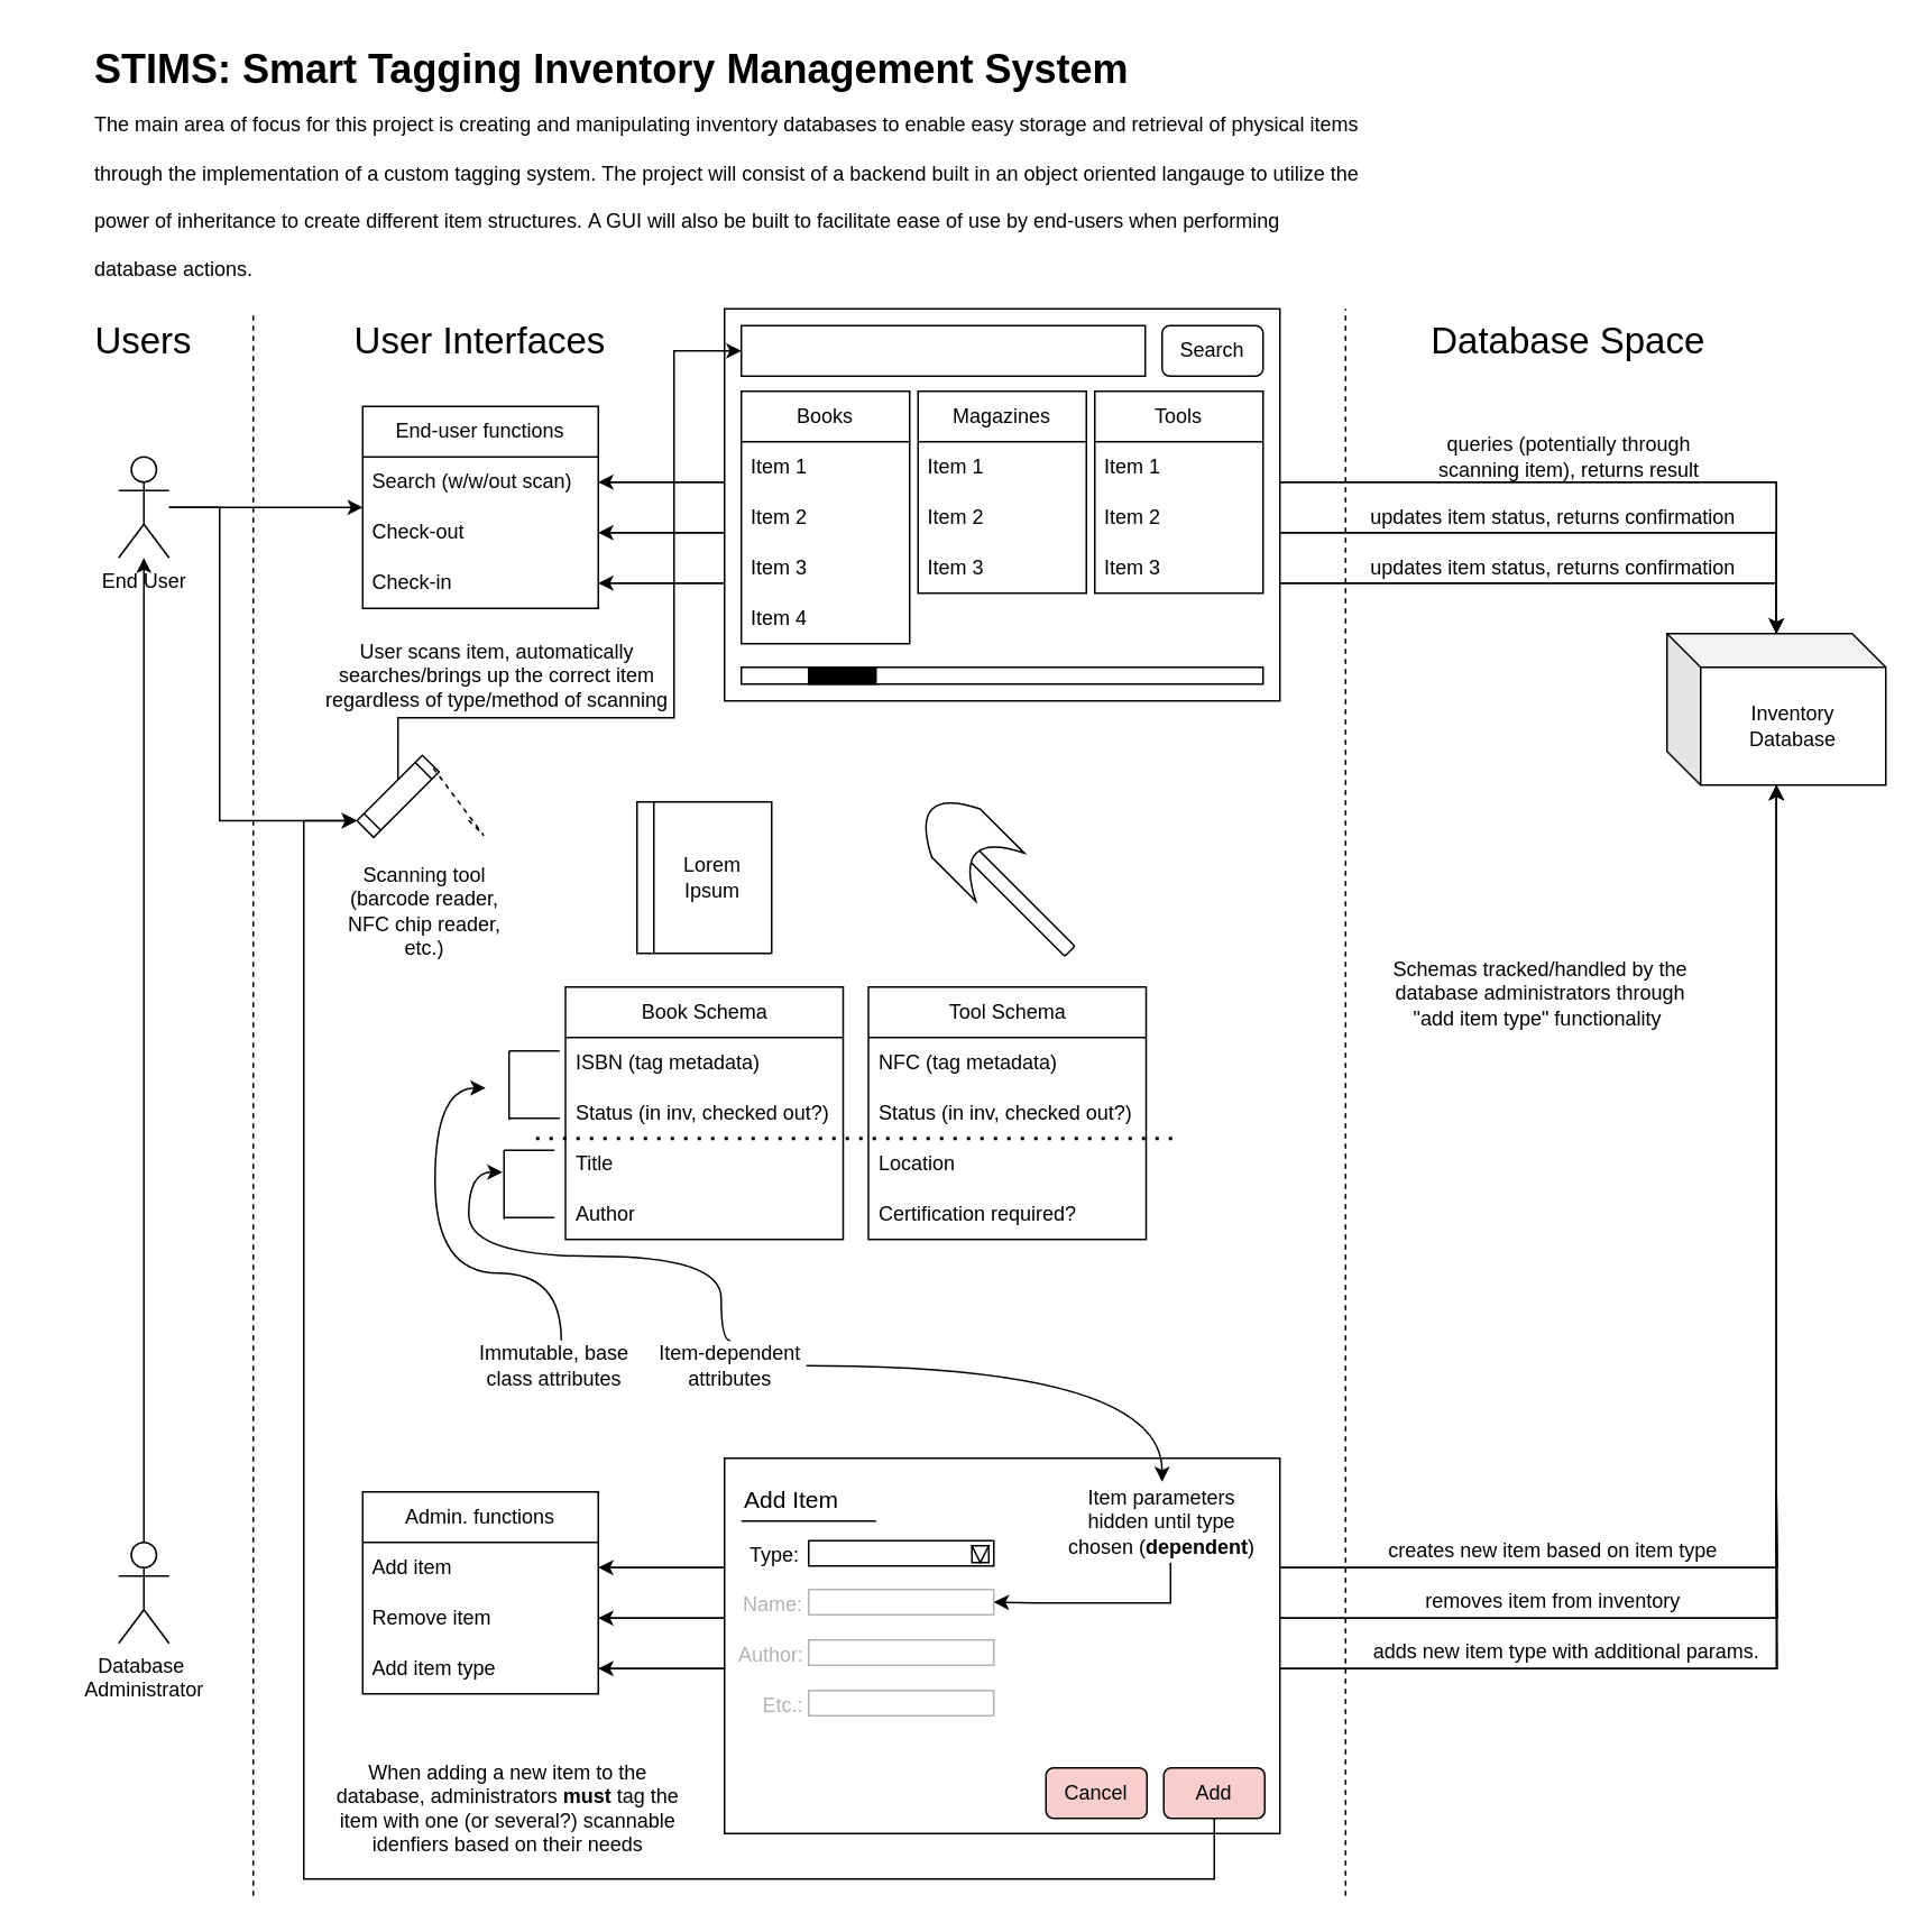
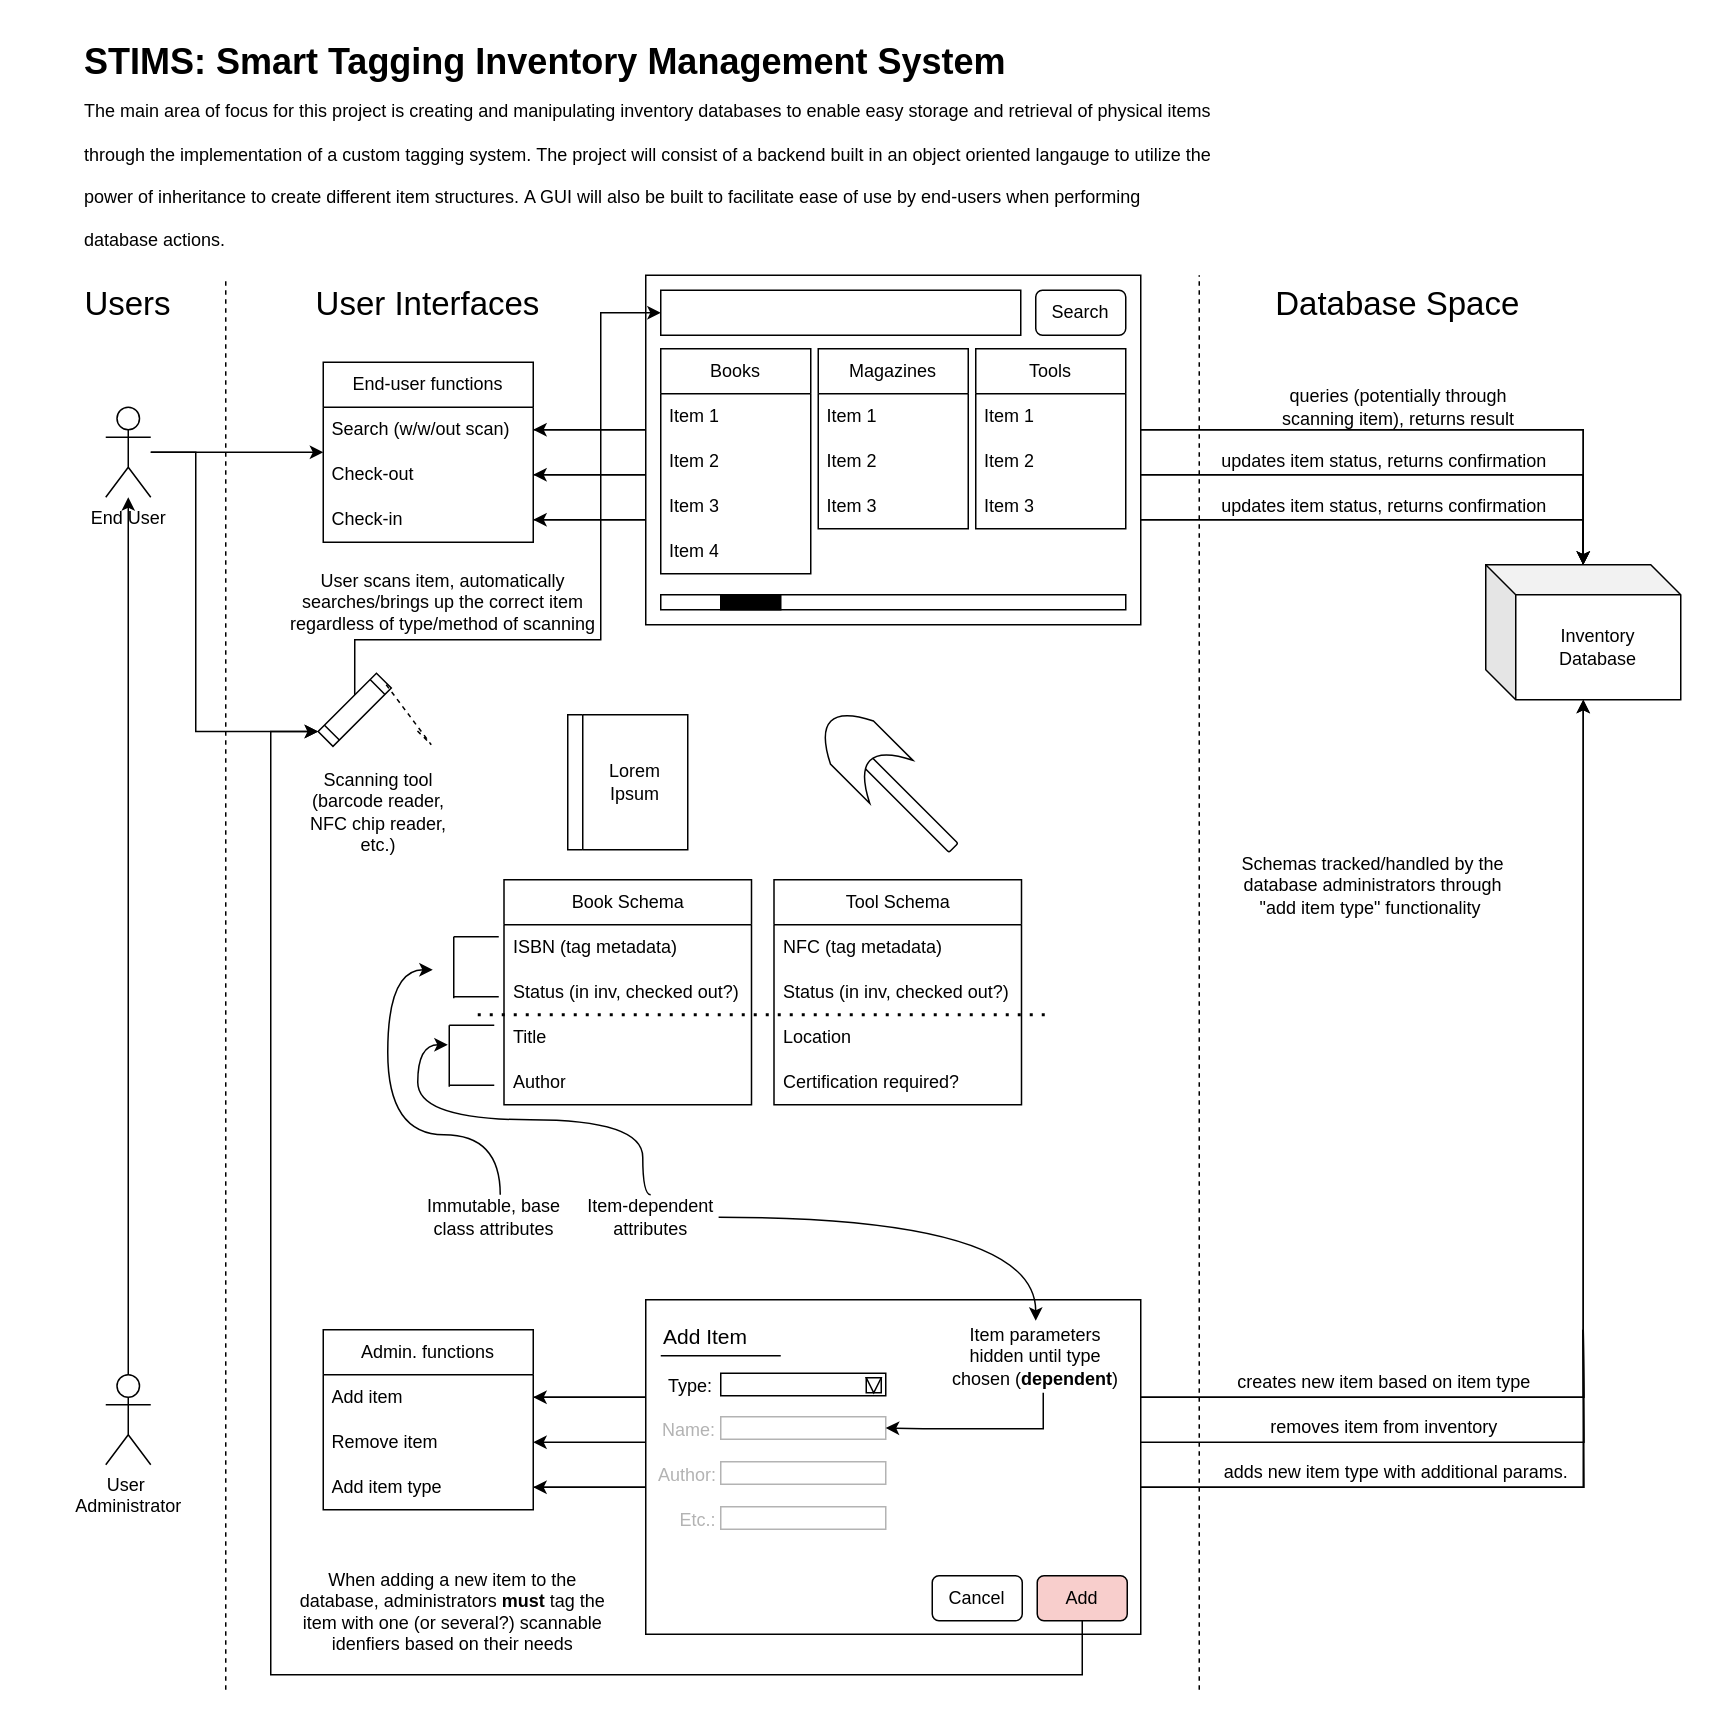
- <mxCell id="33" style="edgeStyle=orthogonalEdgeStyle;rounded=0;orthogonalLoop=1;jettySize=auto;html=1;" parent="1" source="24" target="14" edge="1"><mxGeometry relative="1" as="geometry"><mxPoint x="1055" y="746" as="targetPoint" /></mxGeometry></mxCell>
- <mxCell id="7" value="Database&amp;nbsp;&lt;div&gt;Administrator&lt;/div&gt;" style="shape=umlActor;verticalLabelPosition=bottom;verticalAlign=top;html=1;outlineConnect=0;" parent="1" vertex="1"><mxGeometry x="70" y="916" width="30" height="60" as="geometry" /></mxCell>
+ <mxCell id="7" value="User&amp;nbsp;&lt;div&gt;Administrator&lt;/div&gt;" style="shape=umlActor;verticalLabelPosition=bottom;verticalAlign=top;html=1;outlineConnect=0;" parent="1" vertex="1"><mxGeometry x="70" y="916" width="30" height="60" as="geometry" /></mxCell>
- <mxCell id="73" value="Cancel" style="rounded=1;whiteSpace=wrap;html=1;fillColor=#f8cecc;" parent="1" vertex="1"><mxGeometry x="621" y="1050" width="60" height="30" as="geometry" /></mxCell>
+ <mxCell id="73" value="Cancel" style="rounded=1;whiteSpace=wrap;html=1;" parent="1" vertex="1"><mxGeometry x="621" y="1050" width="60" height="30" as="geometry" /></mxCell>
